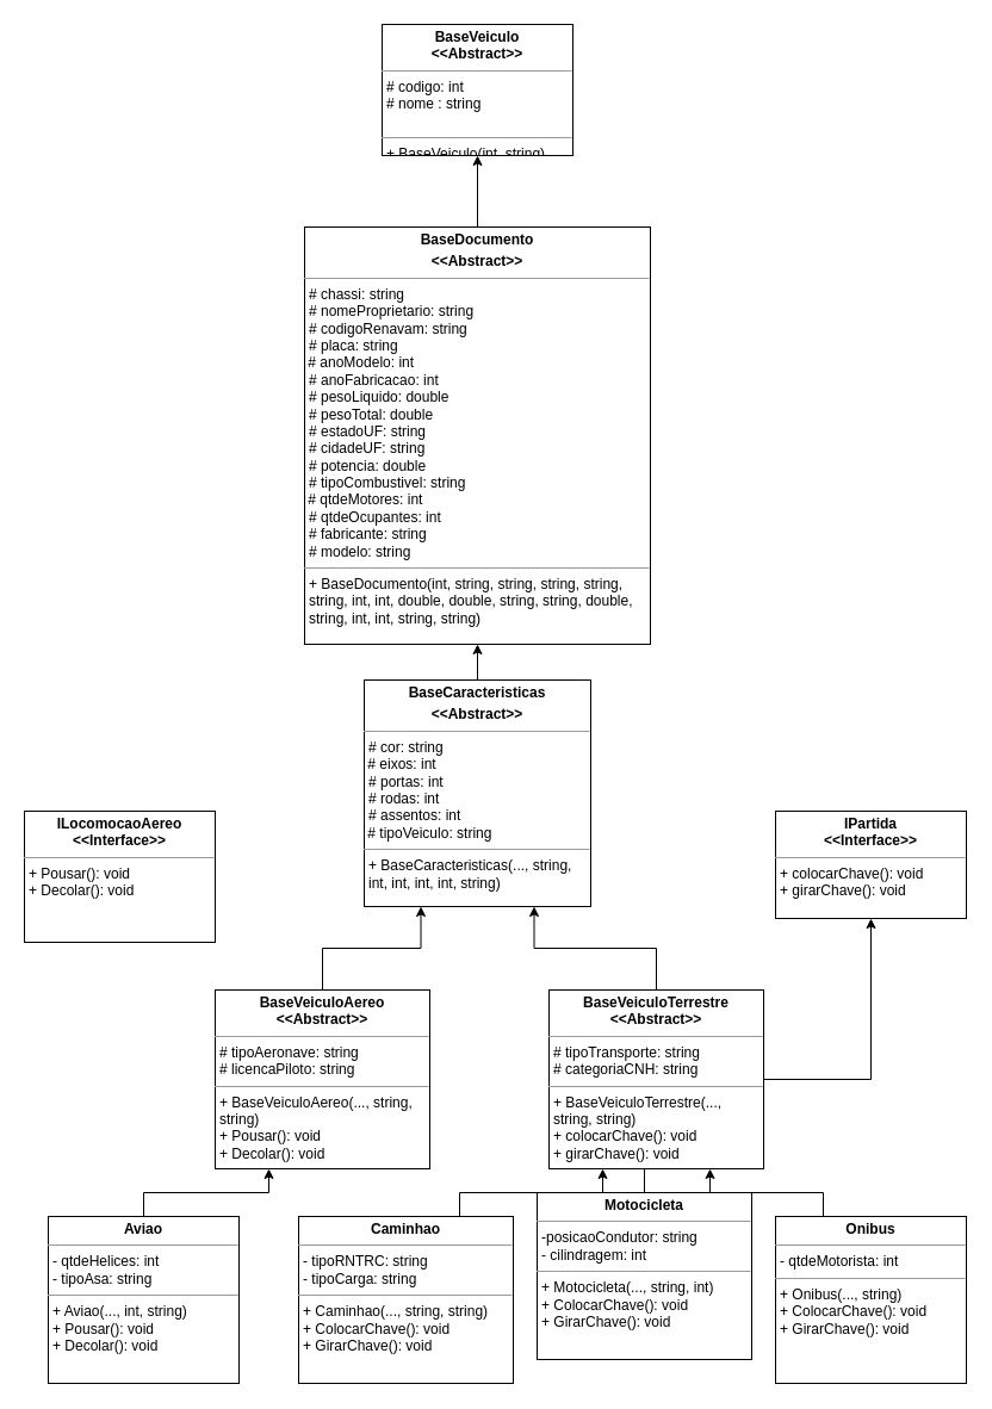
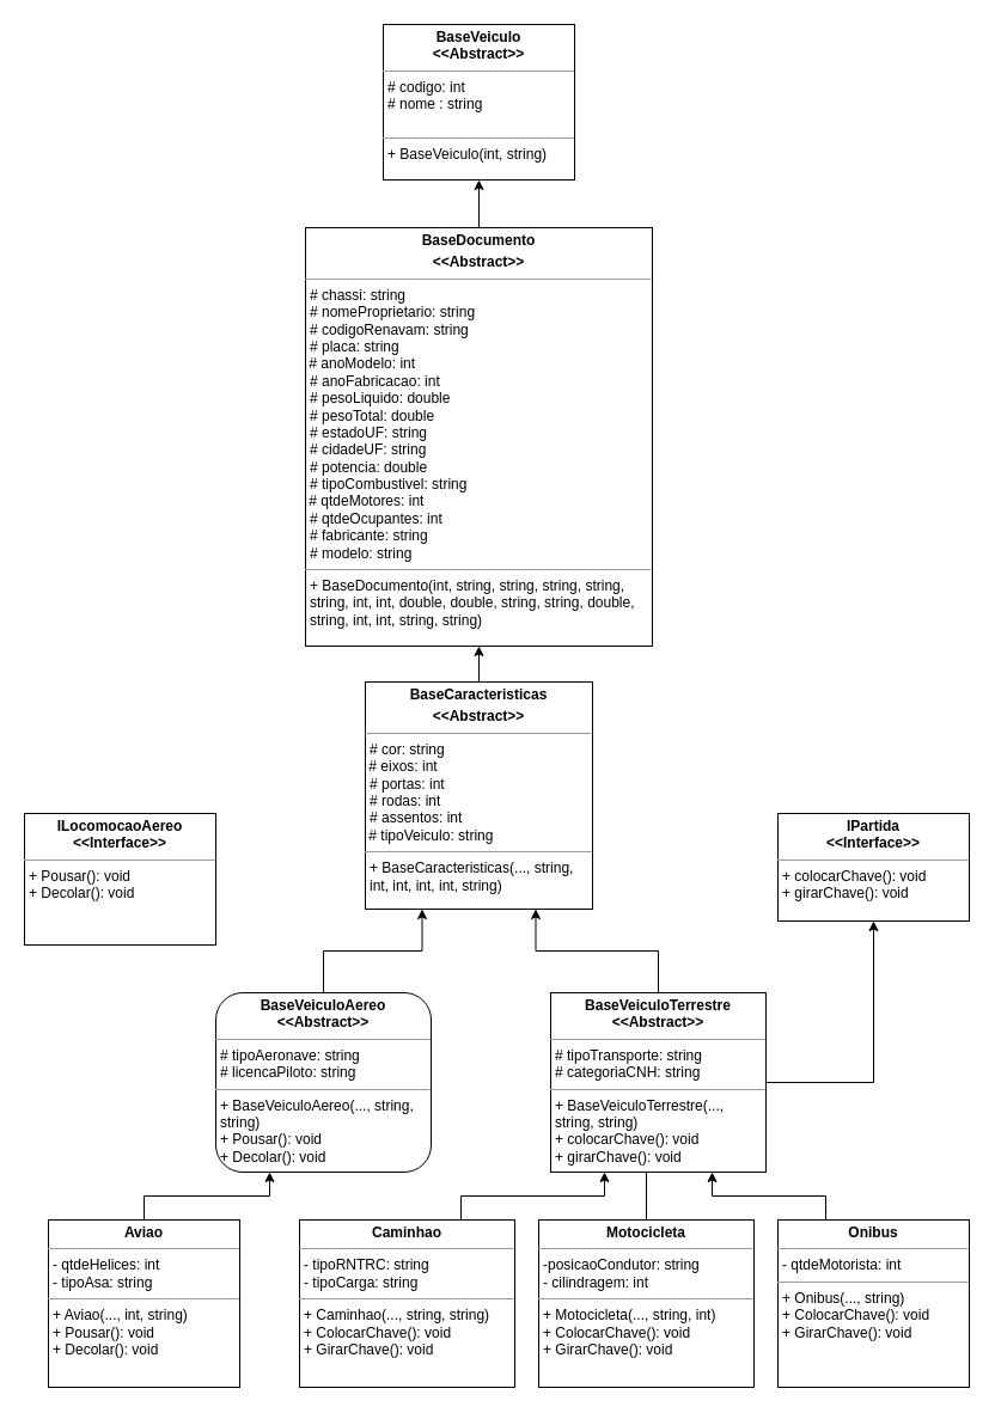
- <mxCell id="2" value="&lt;p style=&quot;margin:0px;margin-top:4px;text-align:center;&quot;&gt;&lt;b&gt;BaseVeiculo&lt;br&gt;&amp;lt;&amp;lt;Abstract&amp;gt;&amp;gt;&lt;/b&gt;&lt;/p&gt;&lt;hr size=&quot;1&quot;&gt;&lt;p style=&quot;margin:0px;margin-left:4px;&quot;&gt;# codigo: int&lt;/p&gt;&lt;p style=&quot;margin:0px;margin-left:4px;&quot;&gt;# nome : string&lt;/p&gt;&lt;p style=&quot;margin:0px;margin-left:4px;&quot;&gt;&lt;br&gt;&lt;/p&gt;&lt;hr size=&quot;1&quot;&gt;&lt;p style=&quot;margin:0px;margin-left:4px;&quot;&gt;+ BaseVeiculo(int, string)&lt;/p&gt;" style="verticalAlign=top;align=left;overflow=fill;fontSize=12;fontFamily=Helvetica;html=1;whiteSpace=wrap;" vertex="1" parent="1"><mxGeometry x="320" y="20" width="160" height="110" as="geometry" /></mxCell>
+ <mxCell id="2" value="&lt;p style=&quot;margin:0px;margin-top:4px;text-align:center;&quot;&gt;&lt;b&gt;BaseVeiculo&lt;br&gt;&amp;lt;&amp;lt;Abstract&amp;gt;&amp;gt;&lt;/b&gt;&lt;/p&gt;&lt;hr size=&quot;1&quot;&gt;&lt;p style=&quot;margin:0px;margin-left:4px;&quot;&gt;# codigo: int&lt;/p&gt;&lt;p style=&quot;margin:0px;margin-left:4px;&quot;&gt;# nome : string&lt;/p&gt;&lt;p style=&quot;margin:0px;margin-left:4px;&quot;&gt;&lt;br&gt;&lt;/p&gt;&lt;hr size=&quot;1&quot;&gt;&lt;p style=&quot;margin:0px;margin-left:4px;&quot;&gt;+ BaseVeiculo(int, string)&lt;/p&gt;" style="verticalAlign=top;align=left;overflow=fill;fontSize=12;fontFamily=Helvetica;html=1;whiteSpace=wrap;" vertex="1" parent="1"><mxGeometry x="320" y="20" width="160" height="130" as="geometry" /></mxCell>
- <mxCell id="15" value="&lt;p style=&quot;margin:0px;margin-top:4px;text-align:center;&quot;&gt;&lt;b&gt;BaseVeiculoAereo&lt;br&gt;&amp;lt;&amp;lt;Abstract&amp;gt;&amp;gt;&lt;/b&gt;&lt;/p&gt;&lt;hr size=&quot;1&quot;&gt;&lt;p style=&quot;margin:0px;margin-left:4px;&quot;&gt;# tipoAeronave: string&lt;/p&gt;&lt;p style=&quot;margin:0px;margin-left:4px;&quot;&gt;# licencaPiloto: string&lt;br&gt;&lt;/p&gt;&lt;hr size=&quot;1&quot;&gt;&lt;p style=&quot;margin:0px;margin-left:4px;&quot;&gt;+ BaseVeiculoAereo(..., string, string)&lt;/p&gt;&lt;p style=&quot;border-color: var(--border-color); margin: 0px 0px 0px 4px;&quot;&gt;+ Pousar(): void&lt;/p&gt;&lt;p style=&quot;border-color: var(--border-color); margin: 0px 0px 0px 4px;&quot;&gt;+ Decolar(): void&lt;/p&gt;" style="verticalAlign=top;align=left;overflow=fill;fontSize=12;fontFamily=Helvetica;html=1;whiteSpace=wrap;" vertex="1" parent="1"><mxGeometry x="180" y="830" width="180" height="150" as="geometry" /></mxCell>
+ <mxCell id="15" value="&lt;p style=&quot;margin:0px;margin-top:4px;text-align:center;&quot;&gt;&lt;b&gt;BaseVeiculoAereo&lt;br&gt;&amp;lt;&amp;lt;Abstract&amp;gt;&amp;gt;&lt;/b&gt;&lt;/p&gt;&lt;hr size=&quot;1&quot;&gt;&lt;p style=&quot;margin:0px;margin-left:4px;&quot;&gt;# tipoAeronave: string&lt;/p&gt;&lt;p style=&quot;margin:0px;margin-left:4px;&quot;&gt;# licencaPiloto: string&lt;br&gt;&lt;/p&gt;&lt;hr size=&quot;1&quot;&gt;&lt;p style=&quot;margin:0px;margin-left:4px;&quot;&gt;+ BaseVeiculoAereo(..., string, string)&lt;/p&gt;&lt;p style=&quot;border-color: var(--border-color); margin: 0px 0px 0px 4px;&quot;&gt;+ Pousar(): void&lt;/p&gt;&lt;p style=&quot;border-color: var(--border-color); margin: 0px 0px 0px 4px;&quot;&gt;+ Decolar(): void&lt;/p&gt;" style="verticalAlign=top;align=left;overflow=fill;fontSize=12;fontFamily=Helvetica;html=1;whiteSpace=wrap;rounded=1;" vertex="1" parent="1"><mxGeometry x="180" y="830" width="180" height="150" as="geometry" /></mxCell>
- <mxCell id="8" value="&lt;p style=&quot;margin:0px;margin-top:4px;text-align:center;&quot;&gt;&lt;b&gt;Motocicleta&lt;/b&gt;&lt;/p&gt;&lt;hr size=&quot;1&quot;&gt;&lt;p style=&quot;margin:0px;margin-left:4px;&quot;&gt;-posicaoCondutor: string&lt;/p&gt;&lt;p style=&quot;margin:0px;margin-left:4px;&quot;&gt;- cilindragem: int&amp;nbsp;&lt;br&gt;&lt;/p&gt;&lt;hr size=&quot;1&quot;&gt;&lt;p style=&quot;border-color: var(--border-color); margin: 0px 0px 0px 4px;&quot;&gt;+ Motocicleta(..., string, int)&lt;/p&gt;&lt;p style=&quot;border-color: var(--border-color); margin: 0px 0px 0px 4px;&quot;&gt;+ ColocarChave(): void&lt;/p&gt;&lt;p style=&quot;border-color: var(--border-color); margin: 0px 0px 0px 4px;&quot;&gt;+ GirarChave(): void&lt;/p&gt;&lt;p style=&quot;border-color: var(--border-color); margin: 0px 0px 0px 4px;&quot;&gt;&lt;br&gt;&lt;/p&gt;" style="verticalAlign=top;align=left;overflow=fill;fontSize=12;fontFamily=Helvetica;html=1;whiteSpace=wrap;" vertex="1" parent="1"><mxGeometry x="450" y="1000" width="180" height="140" as="geometry" /></mxCell>
+ <mxCell id="8" value="&lt;p style=&quot;margin:0px;margin-top:4px;text-align:center;&quot;&gt;&lt;b&gt;Motocicleta&lt;/b&gt;&lt;/p&gt;&lt;hr size=&quot;1&quot;&gt;&lt;p style=&quot;margin:0px;margin-left:4px;&quot;&gt;-posicaoCondutor: string&lt;/p&gt;&lt;p style=&quot;margin:0px;margin-left:4px;&quot;&gt;- cilindragem: int&amp;nbsp;&lt;br&gt;&lt;/p&gt;&lt;hr size=&quot;1&quot;&gt;&lt;p style=&quot;border-color: var(--border-color); margin: 0px 0px 0px 4px;&quot;&gt;+ Motocicleta(..., string, int)&lt;/p&gt;&lt;p style=&quot;border-color: var(--border-color); margin: 0px 0px 0px 4px;&quot;&gt;+ ColocarChave(): void&lt;/p&gt;&lt;p style=&quot;border-color: var(--border-color); margin: 0px 0px 0px 4px;&quot;&gt;+ GirarChave(): void&lt;/p&gt;&lt;p style=&quot;border-color: var(--border-color); margin: 0px 0px 0px 4px;&quot;&gt;&lt;br&gt;&lt;/p&gt;" style="verticalAlign=top;align=left;overflow=fill;fontSize=12;fontFamily=Helvetica;html=1;whiteSpace=wrap;" vertex="1" parent="1"><mxGeometry x="450" y="1020" width="180" height="140" as="geometry" /></mxCell>
